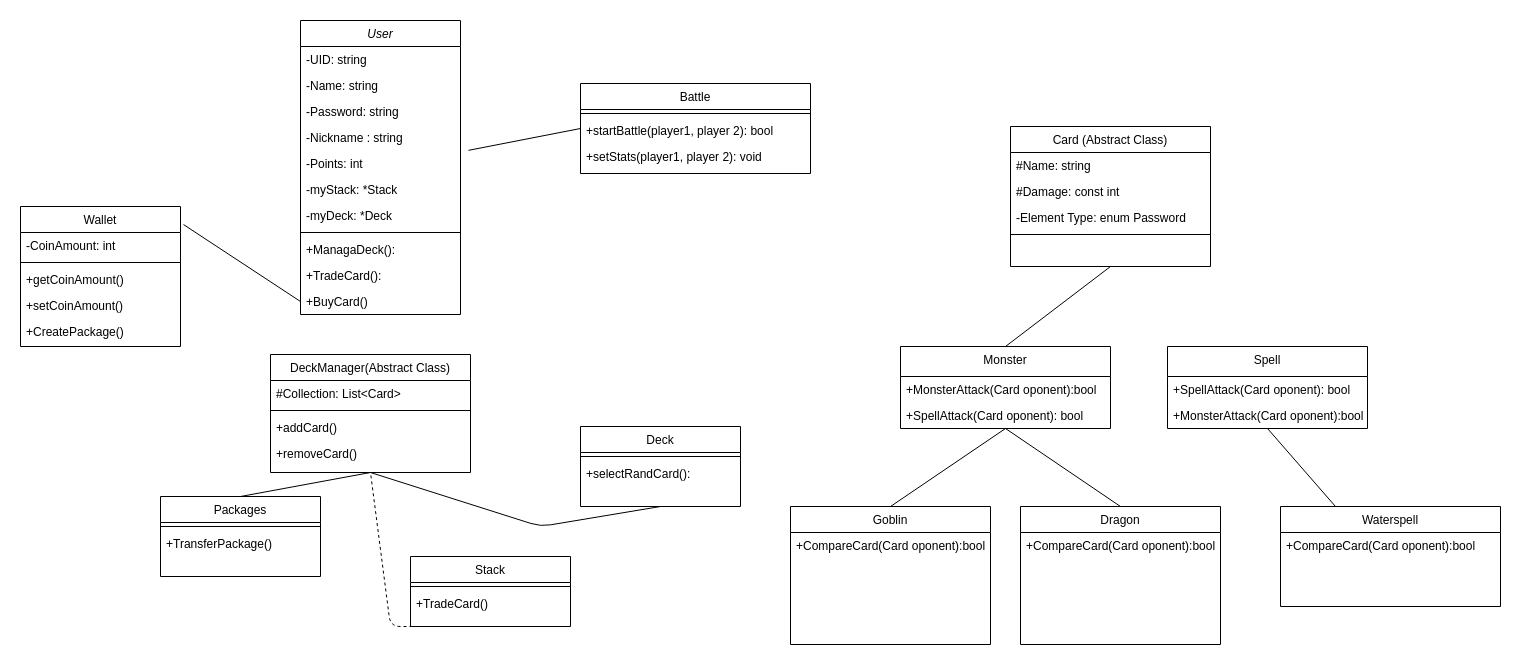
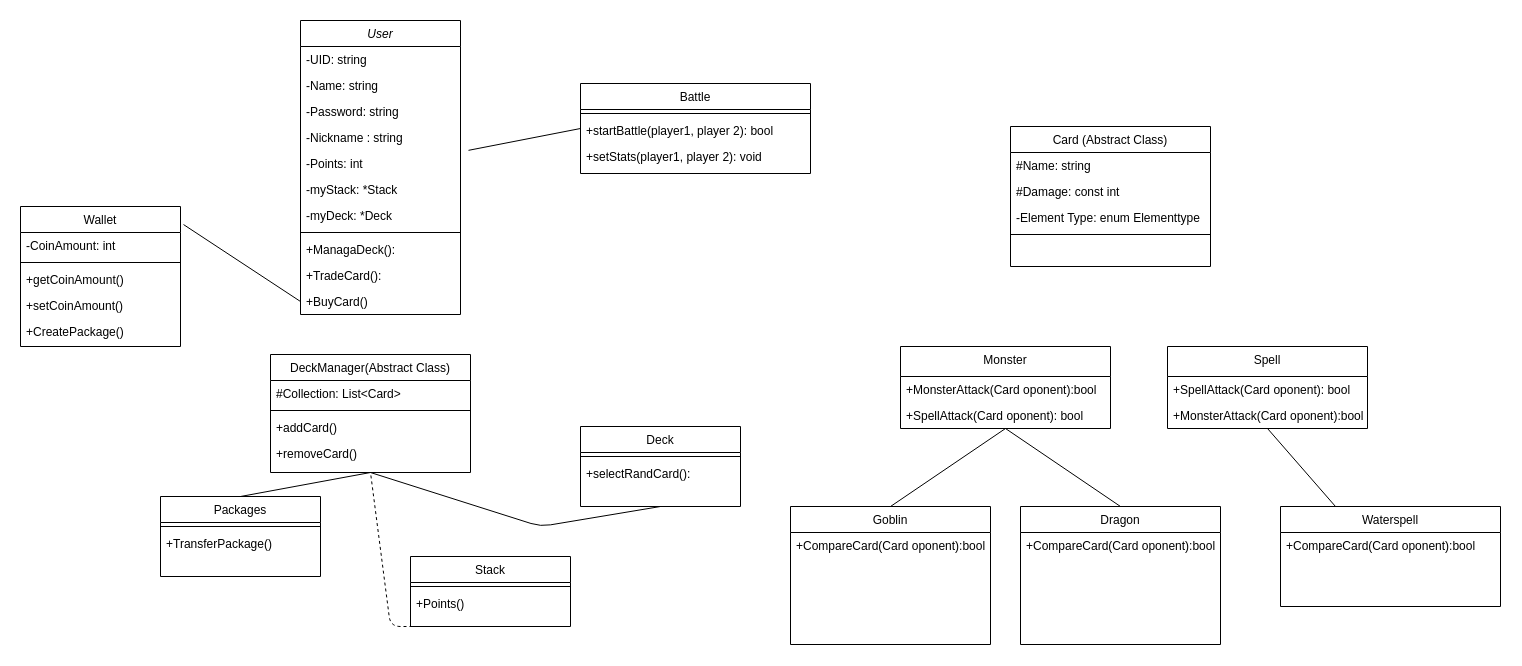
- <mxCell id="19" value="-Element Type: enum Password" style="text;align=left;verticalAlign=top;spacingLeft=4;spacingRight=4;overflow=hidden;rotatable=0;points=[[0,0.5],[1,0.5]];portConstraint=eastwest;rounded=0;shadow=0;html=0;" parent="16" vertex="1"><mxGeometry y="78" width="200" height="26" as="geometry" /></mxCell>
+ <mxCell id="19" value="-Element Type: enum Elementtype" style="text;align=left;verticalAlign=top;spacingLeft=4;spacingRight=4;overflow=hidden;rotatable=0;points=[[0,0.5],[1,0.5]];portConstraint=eastwest;rounded=0;shadow=0;html=0;" parent="16" vertex="1"><mxGeometry y="78" width="200" height="26" as="geometry" /></mxCell>
- <mxCell id="63" value="" style="endArrow=none;html=1;startSize=14;endSize=14;sourcePerimeterSpacing=8;targetPerimeterSpacing=8;entryX=0.5;entryY=1;entryDx=0;entryDy=0;exitX=0.5;exitY=0;exitDx=0;exitDy=0;" edge="1" parent="1" source="31" target="16"><mxGeometry width="50" height="50" relative="1" as="geometry"><mxPoint x="920" y="536" as="sourcePoint" /><mxPoint x="1030" y="446.002" as="targetPoint" /></mxGeometry></mxCell>
- <mxCell id="27" value="+TradeCard()" style="text;align=left;verticalAlign=top;spacingLeft=4;spacingRight=4;overflow=hidden;rotatable=0;points=[[0,0.5],[1,0.5]];portConstraint=eastwest;" vertex="1" parent="25"><mxGeometry y="34" width="160" height="26" as="geometry" /></mxCell>
+ <mxCell id="27" value="+Points()" style="text;align=left;verticalAlign=top;spacingLeft=4;spacingRight=4;overflow=hidden;rotatable=0;points=[[0,0.5],[1,0.5]];portConstraint=eastwest;" vertex="1" parent="25"><mxGeometry y="34" width="160" height="26" as="geometry" /></mxCell>
